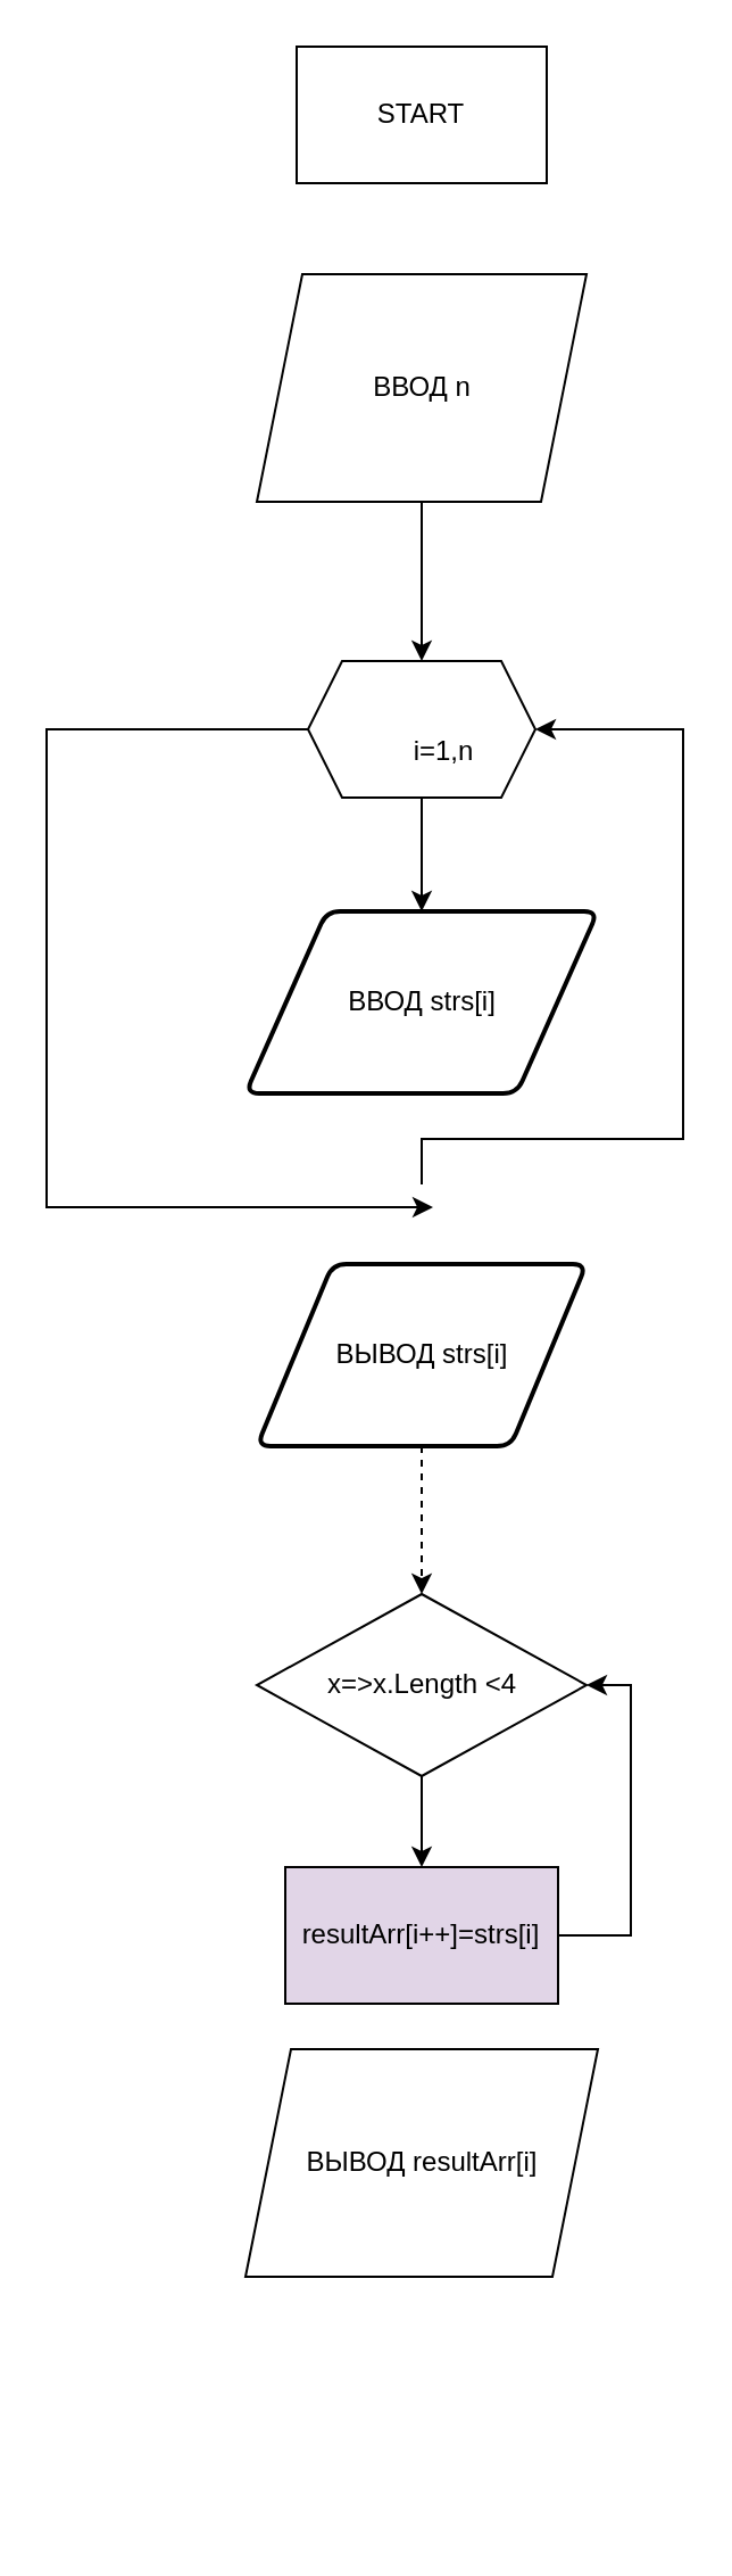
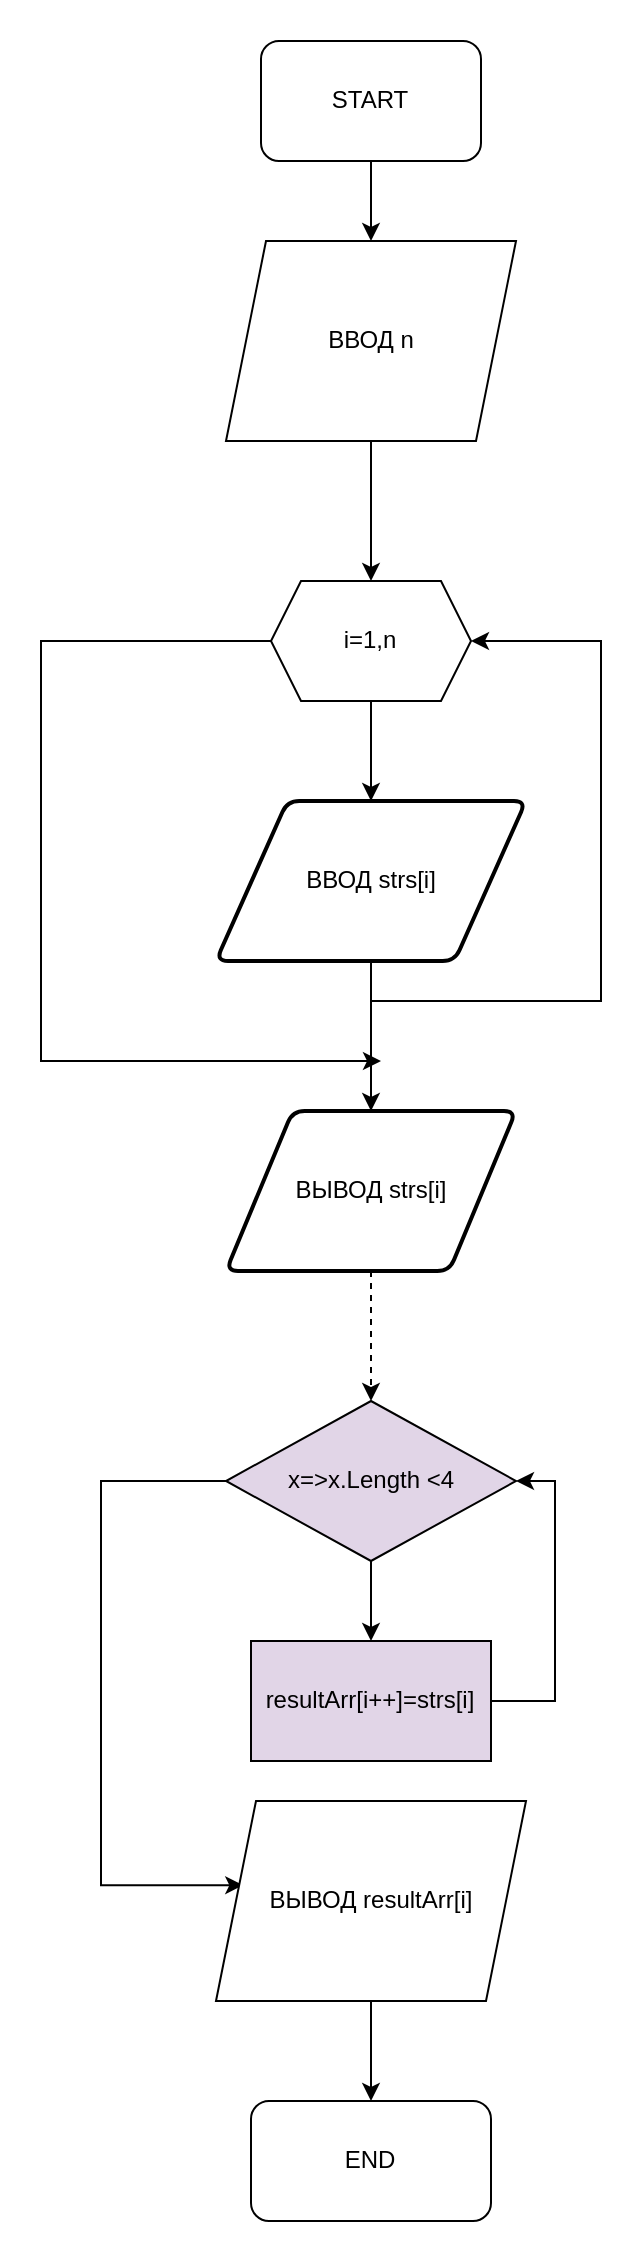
- <mxCell id="3" value="START" style="whiteSpace=wrap;html=1;rounded=0;" vertex="1" parent="1"><mxGeometry x="130" y="20" width="110" height="60" as="geometry" /></mxCell>
+ <mxCell id="3" value="START" style="rounded=1;whiteSpace=wrap;html=1;" vertex="1" parent="1"><mxGeometry x="130" y="20" width="110" height="60" as="geometry" /></mxCell>
+ <mxCell id="2" value="" style="edgeStyle=orthogonalEdgeStyle;rounded=0;orthogonalLoop=1;jettySize=auto;html=1;" edge="1" parent="1" source="3" target="6"><mxGeometry relative="1" as="geometry" /></mxCell>
- <mxCell id="15" value="i=1,n" style="text;html=1;strokeColor=none;fillColor=none;align=center;verticalAlign=middle;whiteSpace=wrap;rounded=0;" vertex="1" parent="1"><mxGeometry x="165" y="315" width="60" height="30" as="geometry" /></mxCell>
+ <mxCell id="15" value="i=1,n" style="text;html=1;strokeColor=none;fillColor=none;align=center;verticalAlign=middle;whiteSpace=wrap;rounded=0;" vertex="1" parent="1"><mxGeometry x="155" y="305" width="60" height="30" as="geometry" /></mxCell>
+ <mxCell id="9" value="" style="edgeStyle=orthogonalEdgeStyle;rounded=0;orthogonalLoop=1;jettySize=auto;html=1;" edge="1" parent="1" source="10" target="12"><mxGeometry relative="1" as="geometry" /></mxCell>
- <mxCell id="18" value="x=&amp;gt;x.Length &amp;lt;4" style="rhombus;whiteSpace=wrap;html=1;" vertex="1" parent="1"><mxGeometry x="112.5" y="700" width="145" height="80" as="geometry" /></mxCell>
+ <mxCell id="18" value="x=&amp;gt;x.Length &amp;lt;4" style="rhombus;whiteSpace=wrap;html=1;fillColor=#e1d5e7;" vertex="1" parent="1"><mxGeometry x="112.5" y="700" width="145" height="80" as="geometry" /></mxCell>
+ <mxCell id="17" style="edgeStyle=orthogonalEdgeStyle;rounded=0;orthogonalLoop=1;jettySize=auto;html=1;entryX=0.088;entryY=0.421;entryDx=0;entryDy=0;entryPerimeter=0;" edge="1" parent="1" source="18" target="22"><mxGeometry relative="1" as="geometry"><mxPoint x="131" y="920" as="targetPoint" /><Array as="points"><mxPoint x="50" y="740" /><mxPoint x="50" y="942" /></Array></mxGeometry></mxCell>
+ <mxCell id="21" value="" style="edgeStyle=orthogonalEdgeStyle;rounded=0;orthogonalLoop=1;jettySize=auto;html=1;" edge="1" parent="1" source="22" target="4"><mxGeometry relative="1" as="geometry" /></mxCell>
+ <mxCell id="4" value="END" style="rounded=1;whiteSpace=wrap;html=1;" vertex="1" parent="1"><mxGeometry x="125" y="1050" width="120" height="60" as="geometry" /></mxCell>
